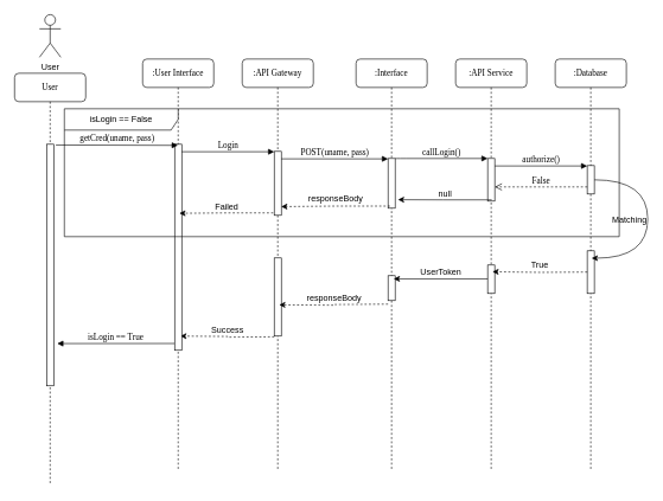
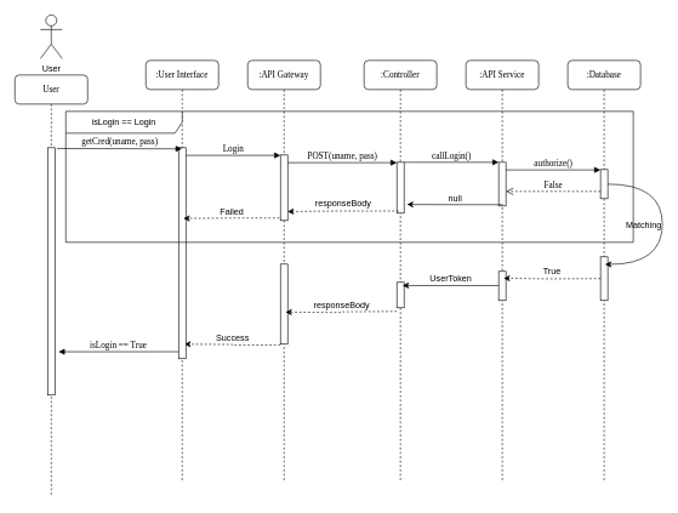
- <mxCell id="6" value=":Interface" style="shape=umlLifeline;perimeter=lifelinePerimeter;whiteSpace=wrap;html=1;container=1;collapsible=0;recursiveResize=0;outlineConnect=0;rounded=1;shadow=0;comic=0;labelBackgroundColor=none;strokeWidth=1;fontFamily=Verdana;fontSize=12;align=center;" parent="1" vertex="1"><mxGeometry x="500" y="82.5" width="100" height="580" as="geometry" /></mxCell>
+ <mxCell id="6" value=":Controller" style="shape=umlLifeline;perimeter=lifelinePerimeter;whiteSpace=wrap;html=1;container=1;collapsible=0;recursiveResize=0;outlineConnect=0;rounded=1;shadow=0;comic=0;labelBackgroundColor=none;strokeWidth=1;fontFamily=Verdana;fontSize=12;align=center;" parent="1" vertex="1"><mxGeometry x="500" y="82.5" width="100" height="580" as="geometry" /></mxCell>
- <mxCell id="33" value="isLogin == False" style="shape=umlFrame;whiteSpace=wrap;html=1;pointerEvents=0;recursiveResize=0;container=1;collapsible=0;width=160;" vertex="1" parent="1"><mxGeometry x="90" y="152.5" width="780" height="180" as="geometry" /></mxCell>
+ <mxCell id="33" value="isLogin == Login" style="shape=umlFrame;whiteSpace=wrap;html=1;pointerEvents=0;recursiveResize=0;container=1;collapsible=0;width=160;" vertex="1" parent="1"><mxGeometry x="90" y="152.5" width="780" height="180" as="geometry" /></mxCell>
